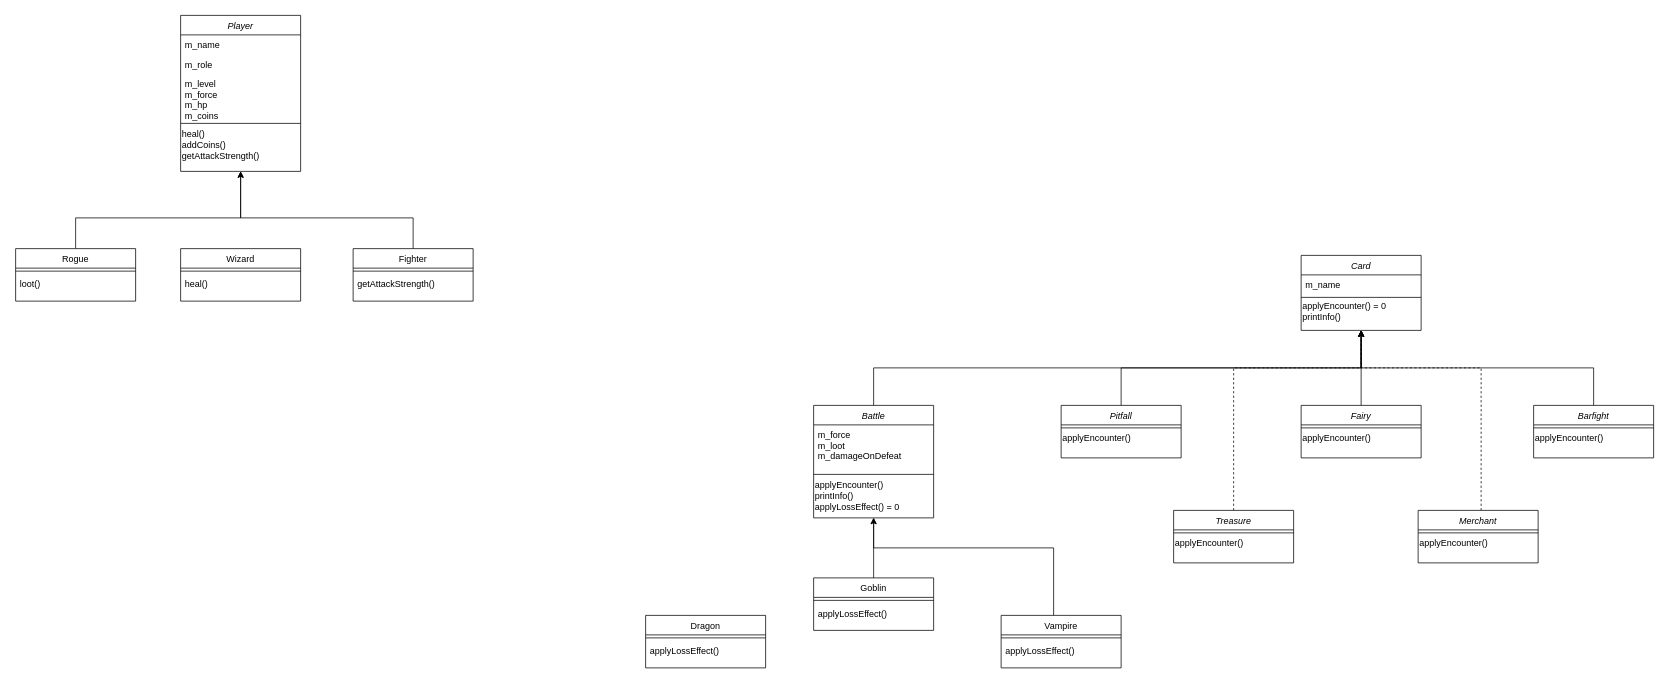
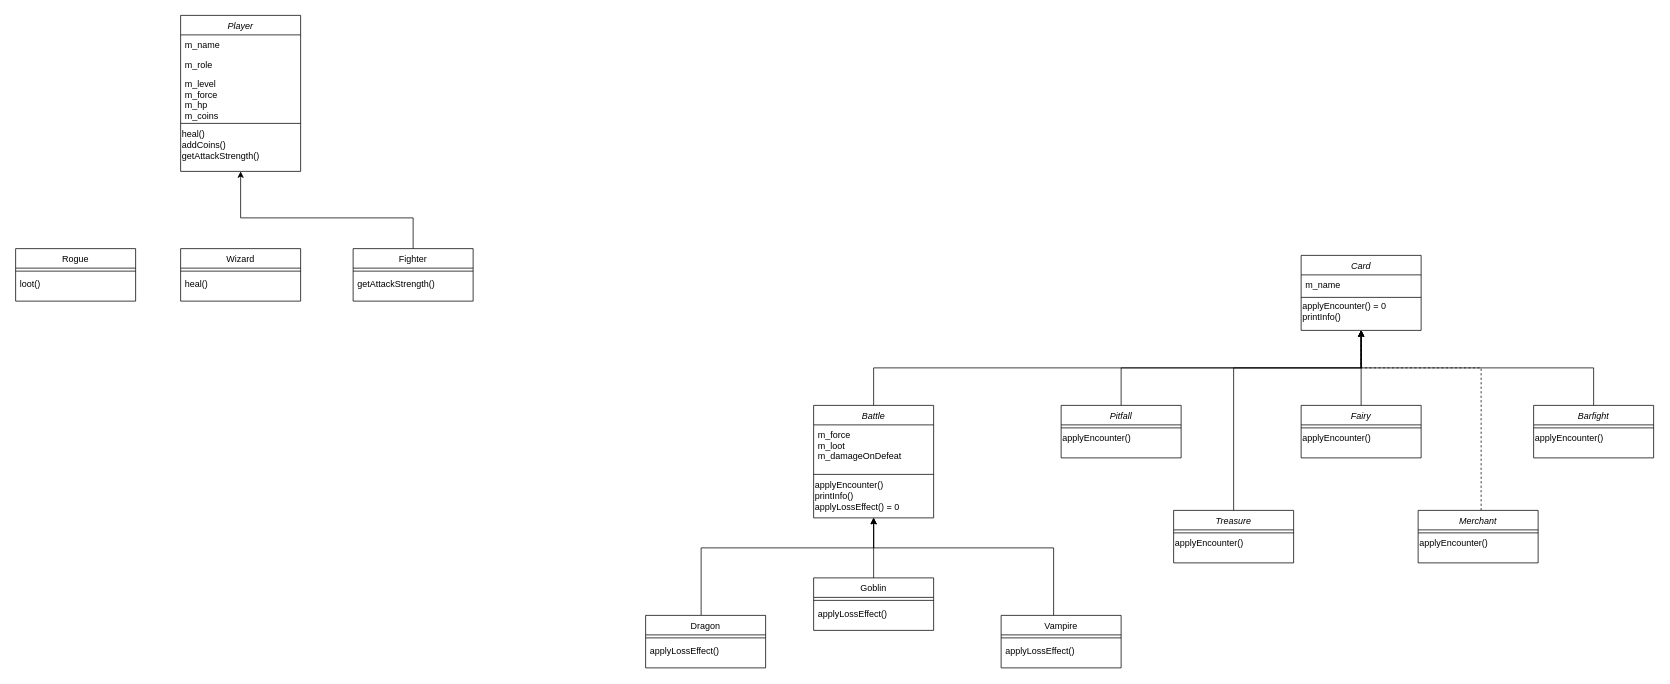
- <mxCell id="15" style="edgeStyle=orthogonalEdgeStyle;rounded=0;orthogonalLoop=1;jettySize=auto;html=1;entryX=0.5;entryY=1;entryDx=0;entryDy=0;" parent="1" source="16" target="2" edge="1"><mxGeometry relative="1" as="geometry"><Array as="points"><mxPoint x="100" y="290" /><mxPoint x="320" y="290" /></Array></mxGeometry></mxCell>
- <mxCell id="56" style="edgeStyle=orthogonalEdgeStyle;rounded=0;orthogonalLoop=1;jettySize=auto;html=1;entryX=0.5;entryY=1;entryDx=0;entryDy=0;dashed=1;" parent="1" source="57" target="19" edge="1"><mxGeometry relative="1" as="geometry"><Array as="points"><mxPoint x="1644" y="490" /><mxPoint x="1814" y="490" /></Array></mxGeometry></mxCell>
+ <mxCell id="56" style="edgeStyle=orthogonalEdgeStyle;rounded=0;orthogonalLoop=1;jettySize=auto;html=1;entryX=0.5;entryY=1;entryDx=0;entryDy=0;" parent="1" source="57" target="19" edge="1"><mxGeometry relative="1" as="geometry"><Array as="points"><mxPoint x="1644" y="490" /><mxPoint x="1814" y="490" /></Array></mxGeometry></mxCell>
- <mxCell id="36" style="edgeStyle=orthogonalEdgeStyle;rounded=0;orthogonalLoop=1;jettySize=auto;html=1;entryX=0.5;entryY=1;entryDx=0;entryDy=0;endArrow=open;" parent="1" source="37" target="24" edge="1"><mxGeometry relative="1" as="geometry"><Array as="points"><mxPoint x="1404" y="730" /><mxPoint x="1164" y="730" /></Array></mxGeometry></mxCell>
+ <mxCell id="36" style="edgeStyle=orthogonalEdgeStyle;rounded=0;orthogonalLoop=1;jettySize=auto;html=1;entryX=0.5;entryY=1;entryDx=0;entryDy=0;" parent="1" source="37" target="24" edge="1"><mxGeometry relative="1" as="geometry"><Array as="points"><mxPoint x="1404" y="730" /><mxPoint x="1164" y="730" /></Array></mxGeometry></mxCell>
+ <mxCell id="32" style="edgeStyle=orthogonalEdgeStyle;rounded=0;orthogonalLoop=1;jettySize=auto;html=1;entryX=0.5;entryY=1;entryDx=0;entryDy=0;" parent="1" source="33" target="24" edge="1"><mxGeometry relative="1" as="geometry"><Array as="points"><mxPoint x="934" y="730" /><mxPoint x="1164" y="730" /></Array></mxGeometry></mxCell>
